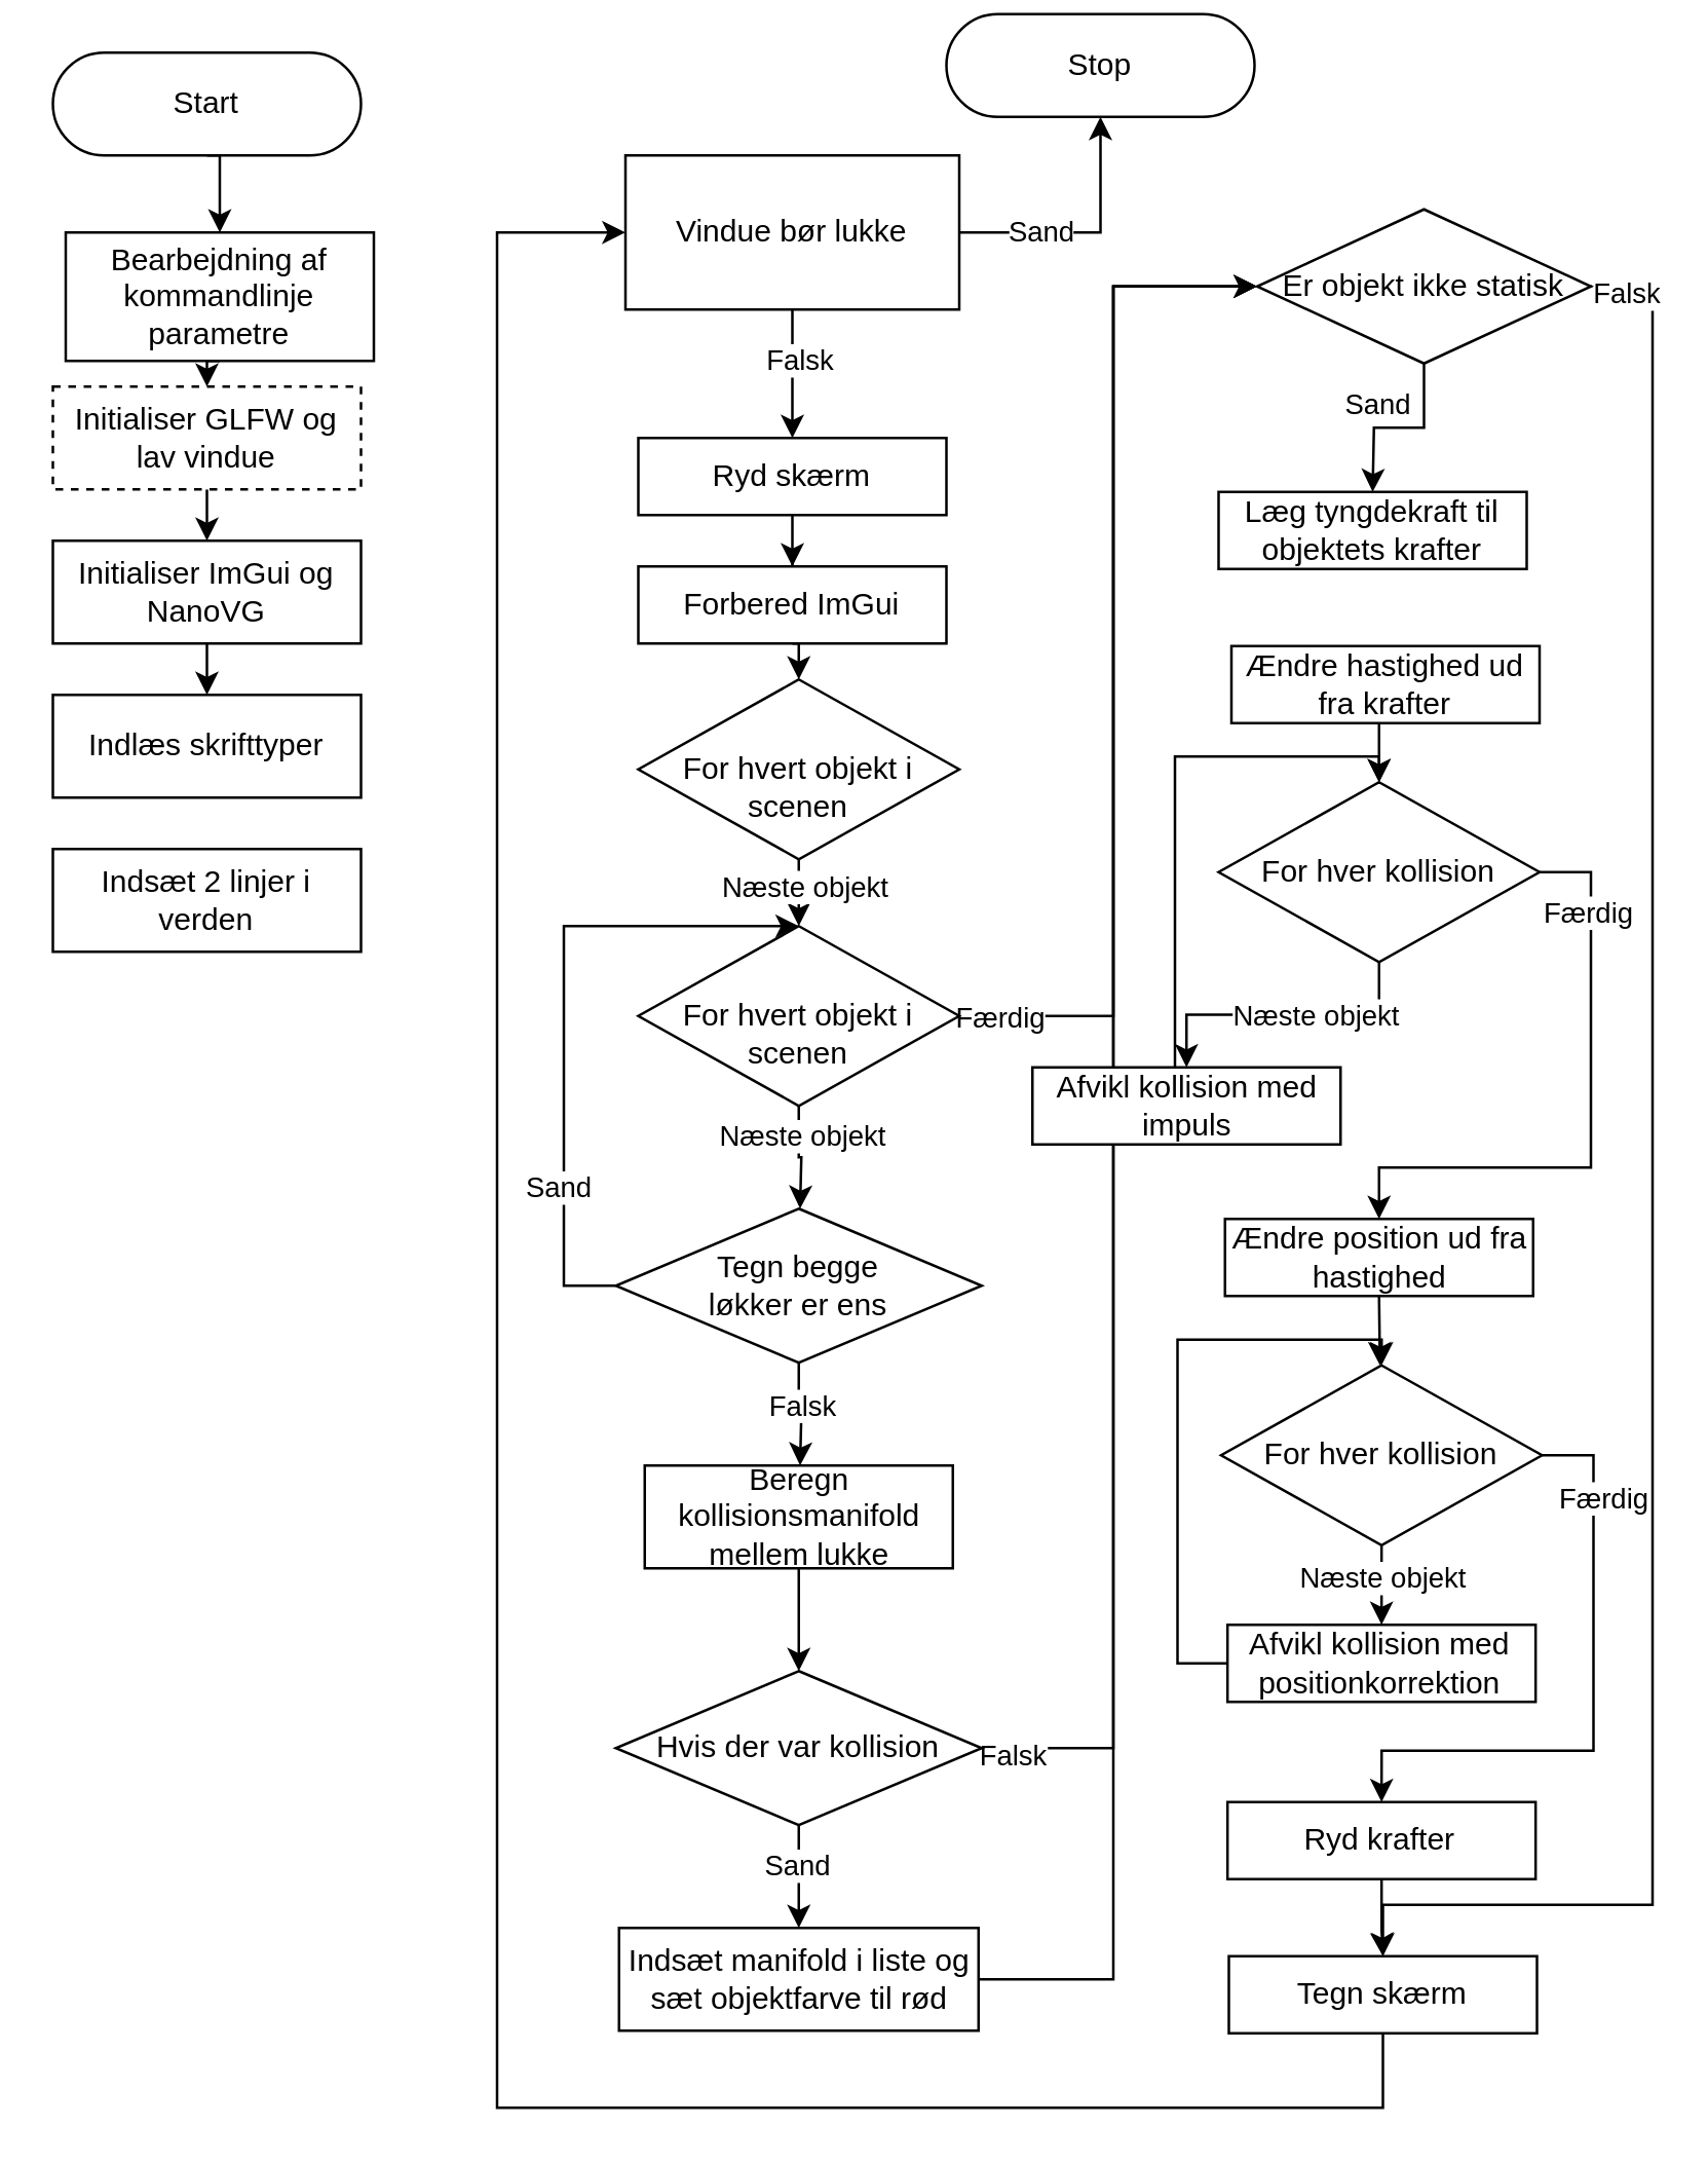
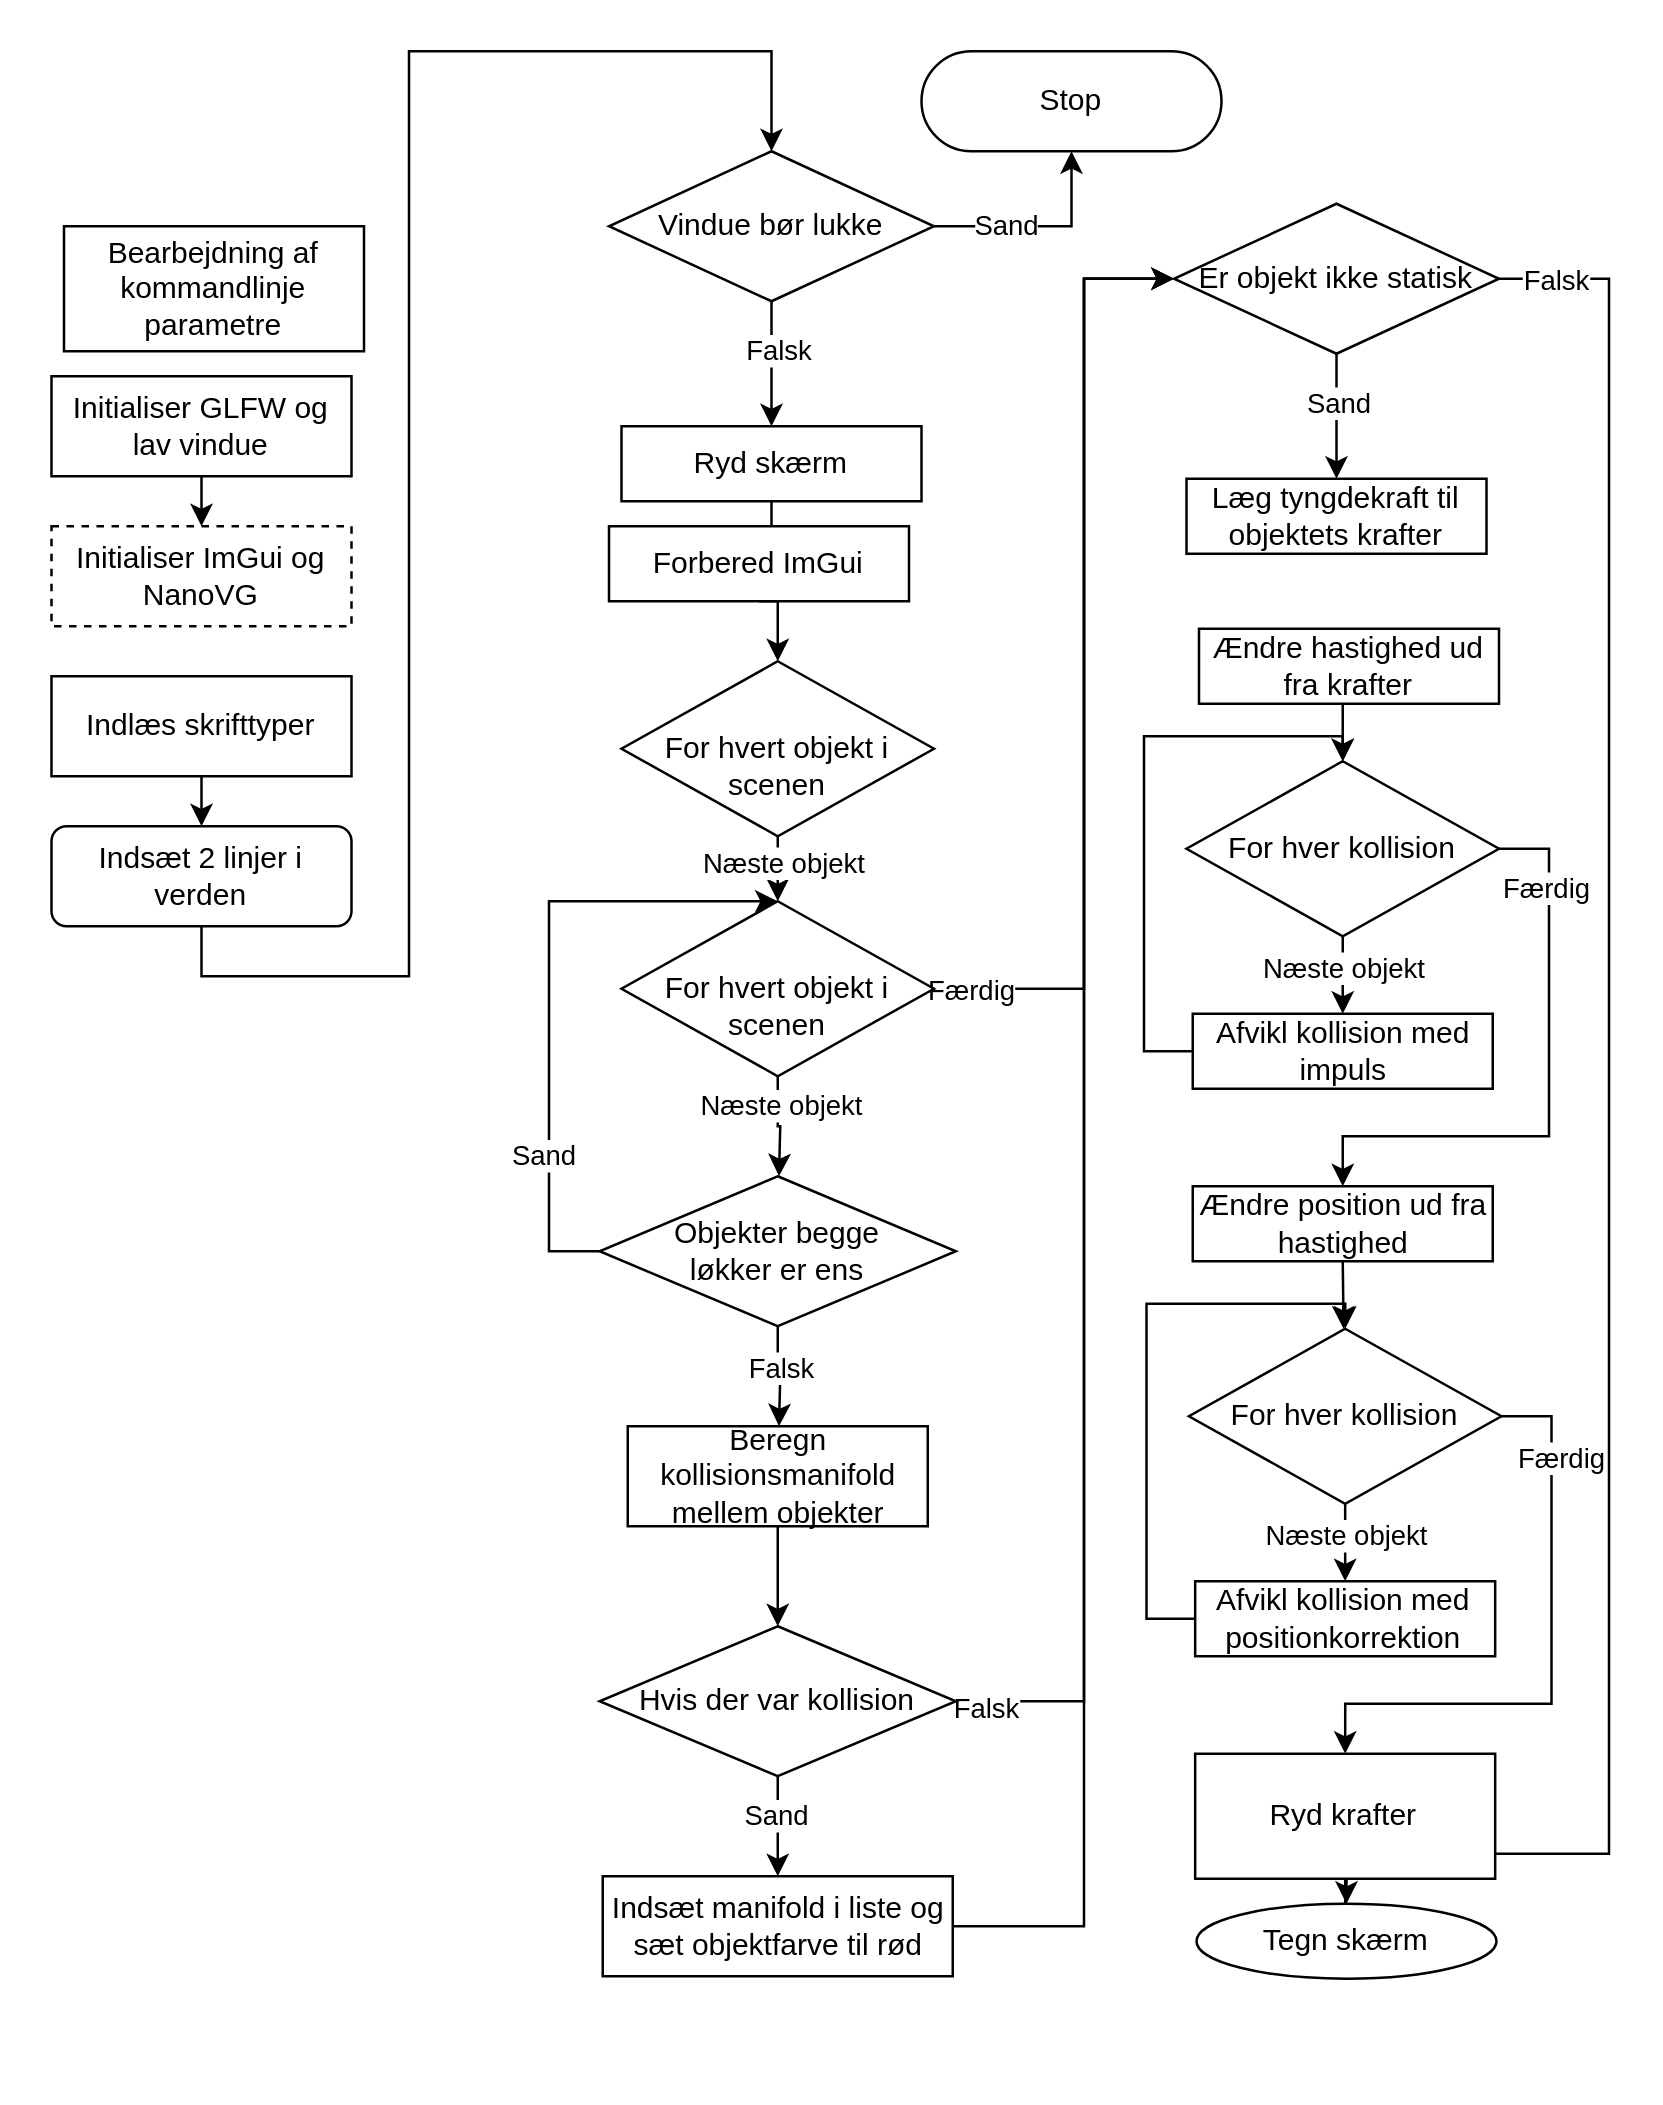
- <mxCell id="73" value="Stop" style="rounded=1;whiteSpace=wrap;html=1;arcSize=50;" vertex="1" parent="1"><mxGeometry x="368" y="5" width="120" height="40" as="geometry" /></mxCell>
+ <mxCell id="73" value="Stop" style="rounded=1;whiteSpace=wrap;html=1;arcSize=50;" vertex="1" parent="1"><mxGeometry x="368" y="20" width="120" height="40" as="geometry" /></mxCell>
- <mxCell id="3" value="Start" style="rounded=1;whiteSpace=wrap;html=1;arcSize=50;" vertex="1" parent="1"><mxGeometry x="20" y="20" width="120" height="40" as="geometry" /></mxCell>
- <mxCell id="2" style="edgeStyle=orthogonalEdgeStyle;rounded=0;orthogonalLoop=1;jettySize=auto;html=1;exitX=0.5;exitY=1;exitDx=0;exitDy=0;entryX=0.5;entryY=0;entryDx=0;entryDy=0;" edge="1" parent="1" source="3" target="5"><mxGeometry relative="1" as="geometry" /></mxCell>
- <mxCell id="18" value="Vindue bør lukke" style="whiteSpace=wrap;html=1;rounded=0;" vertex="1" parent="1"><mxGeometry x="243" y="60" width="130" height="60" as="geometry" /></mxCell>
+ <mxCell id="18" value="Vindue bør lukke" style="rhombus;whiteSpace=wrap;html=1;" vertex="1" parent="1"><mxGeometry x="243" y="60" width="130" height="60" as="geometry" /></mxCell>
- <mxCell id="49" value="Er objekt ikke statisk" style="rhombus;whiteSpace=wrap;html=1;" vertex="1" parent="1"><mxGeometry x="489" y="81" width="130" height="60" as="geometry" /></mxCell>
+ <mxCell id="49" value="Er objekt ikke statisk" style="rhombus;whiteSpace=wrap;html=1;" vertex="1" parent="1"><mxGeometry x="469" y="81" width="130" height="60" as="geometry" /></mxCell>
- <mxCell id="4" style="edgeStyle=orthogonalEdgeStyle;rounded=0;orthogonalLoop=1;jettySize=auto;html=1;exitX=0.5;exitY=1;exitDx=0;exitDy=0;entryX=0.5;entryY=0;entryDx=0;entryDy=0;" edge="1" parent="1" source="5" target="7"><mxGeometry relative="1" as="geometry" /></mxCell>
+ <mxCell id="12" style="edgeStyle=orthogonalEdgeStyle;rounded=0;orthogonalLoop=1;jettySize=auto;html=1;exitX=0.5;exitY=1;exitDx=0;exitDy=0;entryX=0.5;entryY=0;entryDx=0;entryDy=0;" edge="1" parent="1" source="13" target="18"><mxGeometry relative="1" as="geometry"><mxPoint x="283" y="60" as="targetPoint" /><Array as="points"><mxPoint x="80" y="390" /><mxPoint x="163" y="390" /><mxPoint x="163" y="20" /><mxPoint x="308" y="20" /></Array></mxGeometry></mxCell>
- <mxCell id="7" value="Initialiser GLFW og lav vindue" style="rounded=0;whiteSpace=wrap;html=1;dashed=1;" vertex="1" parent="1"><mxGeometry x="20" y="150" width="120" height="40" as="geometry" /></mxCell>
+ <mxCell id="7" value="Initialiser GLFW og lav vindue" style="rounded=0;whiteSpace=wrap;html=1;" vertex="1" parent="1"><mxGeometry x="20" y="150" width="120" height="40" as="geometry" /></mxCell>
- <mxCell id="9" value="Initialiser ImGui og NanoVG" style="rounded=0;whiteSpace=wrap;html=1;" vertex="1" parent="1"><mxGeometry x="20" y="210" width="120" height="40" as="geometry" /></mxCell>
+ <mxCell id="9" value="Initialiser ImGui og NanoVG" style="rounded=0;whiteSpace=wrap;html=1;dashed=1;" vertex="1" parent="1"><mxGeometry x="20" y="210" width="120" height="40" as="geometry" /></mxCell>
- <mxCell id="22" value="Forbered ImGui" style="rounded=0;whiteSpace=wrap;html=1;" vertex="1" parent="1"><mxGeometry x="248" y="220" width="120" height="30" as="geometry" /></mxCell>
+ <mxCell id="22" value="Forbered ImGui" style="rounded=0;whiteSpace=wrap;html=1;" vertex="1" parent="1"><mxGeometry x="243" y="210" width="120" height="30" as="geometry" /></mxCell>
- <mxCell id="8" style="edgeStyle=orthogonalEdgeStyle;rounded=0;orthogonalLoop=1;jettySize=auto;html=1;exitX=0.5;exitY=1;exitDx=0;exitDy=0;entryX=0.5;entryY=0;entryDx=0;entryDy=0;" edge="1" parent="1" source="9" target="11"><mxGeometry relative="1" as="geometry" /></mxCell>
+ <mxCell id="10" style="edgeStyle=orthogonalEdgeStyle;rounded=0;orthogonalLoop=1;jettySize=auto;html=1;exitX=0.5;exitY=1;exitDx=0;exitDy=0;entryX=0.5;entryY=0;entryDx=0;entryDy=0;" edge="1" parent="1" source="11" target="13"><mxGeometry relative="1" as="geometry" /></mxCell>
- <mxCell id="13" value="Indsæt 2 linjer i verden" style="rounded=0;whiteSpace=wrap;html=1;" vertex="1" parent="1"><mxGeometry x="20" y="330" width="120" height="40" as="geometry" /></mxCell>
+ <mxCell id="13" value="Indsæt 2 linjer i verden" style="whiteSpace=wrap;html=1;rounded=1;" vertex="1" parent="1"><mxGeometry x="20" y="330" width="120" height="40" as="geometry" /></mxCell>
- <mxCell id="59" value="Afvikl kollision med impuls" style="rounded=0;whiteSpace=wrap;html=1;" vertex="1" parent="1"><mxGeometry x="401.5" y="415" width="120" height="30" as="geometry" /></mxCell>
+ <mxCell id="59" value="Afvikl kollision med impuls" style="rounded=0;whiteSpace=wrap;html=1;" vertex="1" parent="1"><mxGeometry x="476.5" y="405" width="120" height="30" as="geometry" /></mxCell>
- <mxCell id="35" value="Tegn begge &lt;br&gt;løkker er ens" style="rhombus;whiteSpace=wrap;html=1;" vertex="1" parent="1"><mxGeometry x="239.25" y="470" width="142.5" height="60" as="geometry" /></mxCell>
+ <mxCell id="35" value="Objekter begge &lt;br&gt;løkker er ens" style="rhombus;whiteSpace=wrap;html=1;" vertex="1" parent="1"><mxGeometry x="239.25" y="470" width="142.5" height="60" as="geometry" /></mxCell>
- <mxCell id="37" value="Beregn kollisionsmanifold mellem lukke" style="rounded=0;whiteSpace=wrap;html=1;" vertex="1" parent="1"><mxGeometry x="250.5" y="570" width="120" height="40" as="geometry" /></mxCell>
+ <mxCell id="37" value="Beregn kollisionsmanifold mellem objekter" style="rounded=0;whiteSpace=wrap;html=1;" vertex="1" parent="1"><mxGeometry x="250.5" y="570" width="120" height="40" as="geometry" /></mxCell>
- <mxCell id="71" style="edgeStyle=orthogonalEdgeStyle;rounded=0;orthogonalLoop=1;jettySize=auto;html=1;exitX=0.5;exitY=1;exitDx=0;exitDy=0;entryX=0;entryY=0.5;entryDx=0;entryDy=0;" edge="1" parent="1" source="72" target="18"><mxGeometry relative="1" as="geometry"><Array as="points"><mxPoint x="538" y="820" /><mxPoint x="193" y="820" /><mxPoint x="193" y="90" /></Array></mxGeometry></mxCell>
- <mxCell id="70" value="Ryd krafter" style="rounded=0;whiteSpace=wrap;html=1;" vertex="1" parent="1"><mxGeometry x="477.47" y="701" width="120" height="30" as="geometry" /></mxCell>
+ <mxCell id="70" value="Ryd krafter" style="rounded=0;whiteSpace=wrap;html=1;" vertex="1" parent="1"><mxGeometry x="477.47" y="701" width="120" height="50" as="geometry" /></mxCell>
- <mxCell id="72" value="Tegn skærm" style="rounded=0;whiteSpace=wrap;html=1;" vertex="1" parent="1"><mxGeometry x="478" y="761" width="120" height="30" as="geometry" /></mxCell>
+ <mxCell id="72" value="Tegn skærm" style="ellipse;whiteSpace=wrap;html=1;" vertex="1" parent="1"><mxGeometry x="478" y="761" width="120" height="30" as="geometry" /></mxCell>
